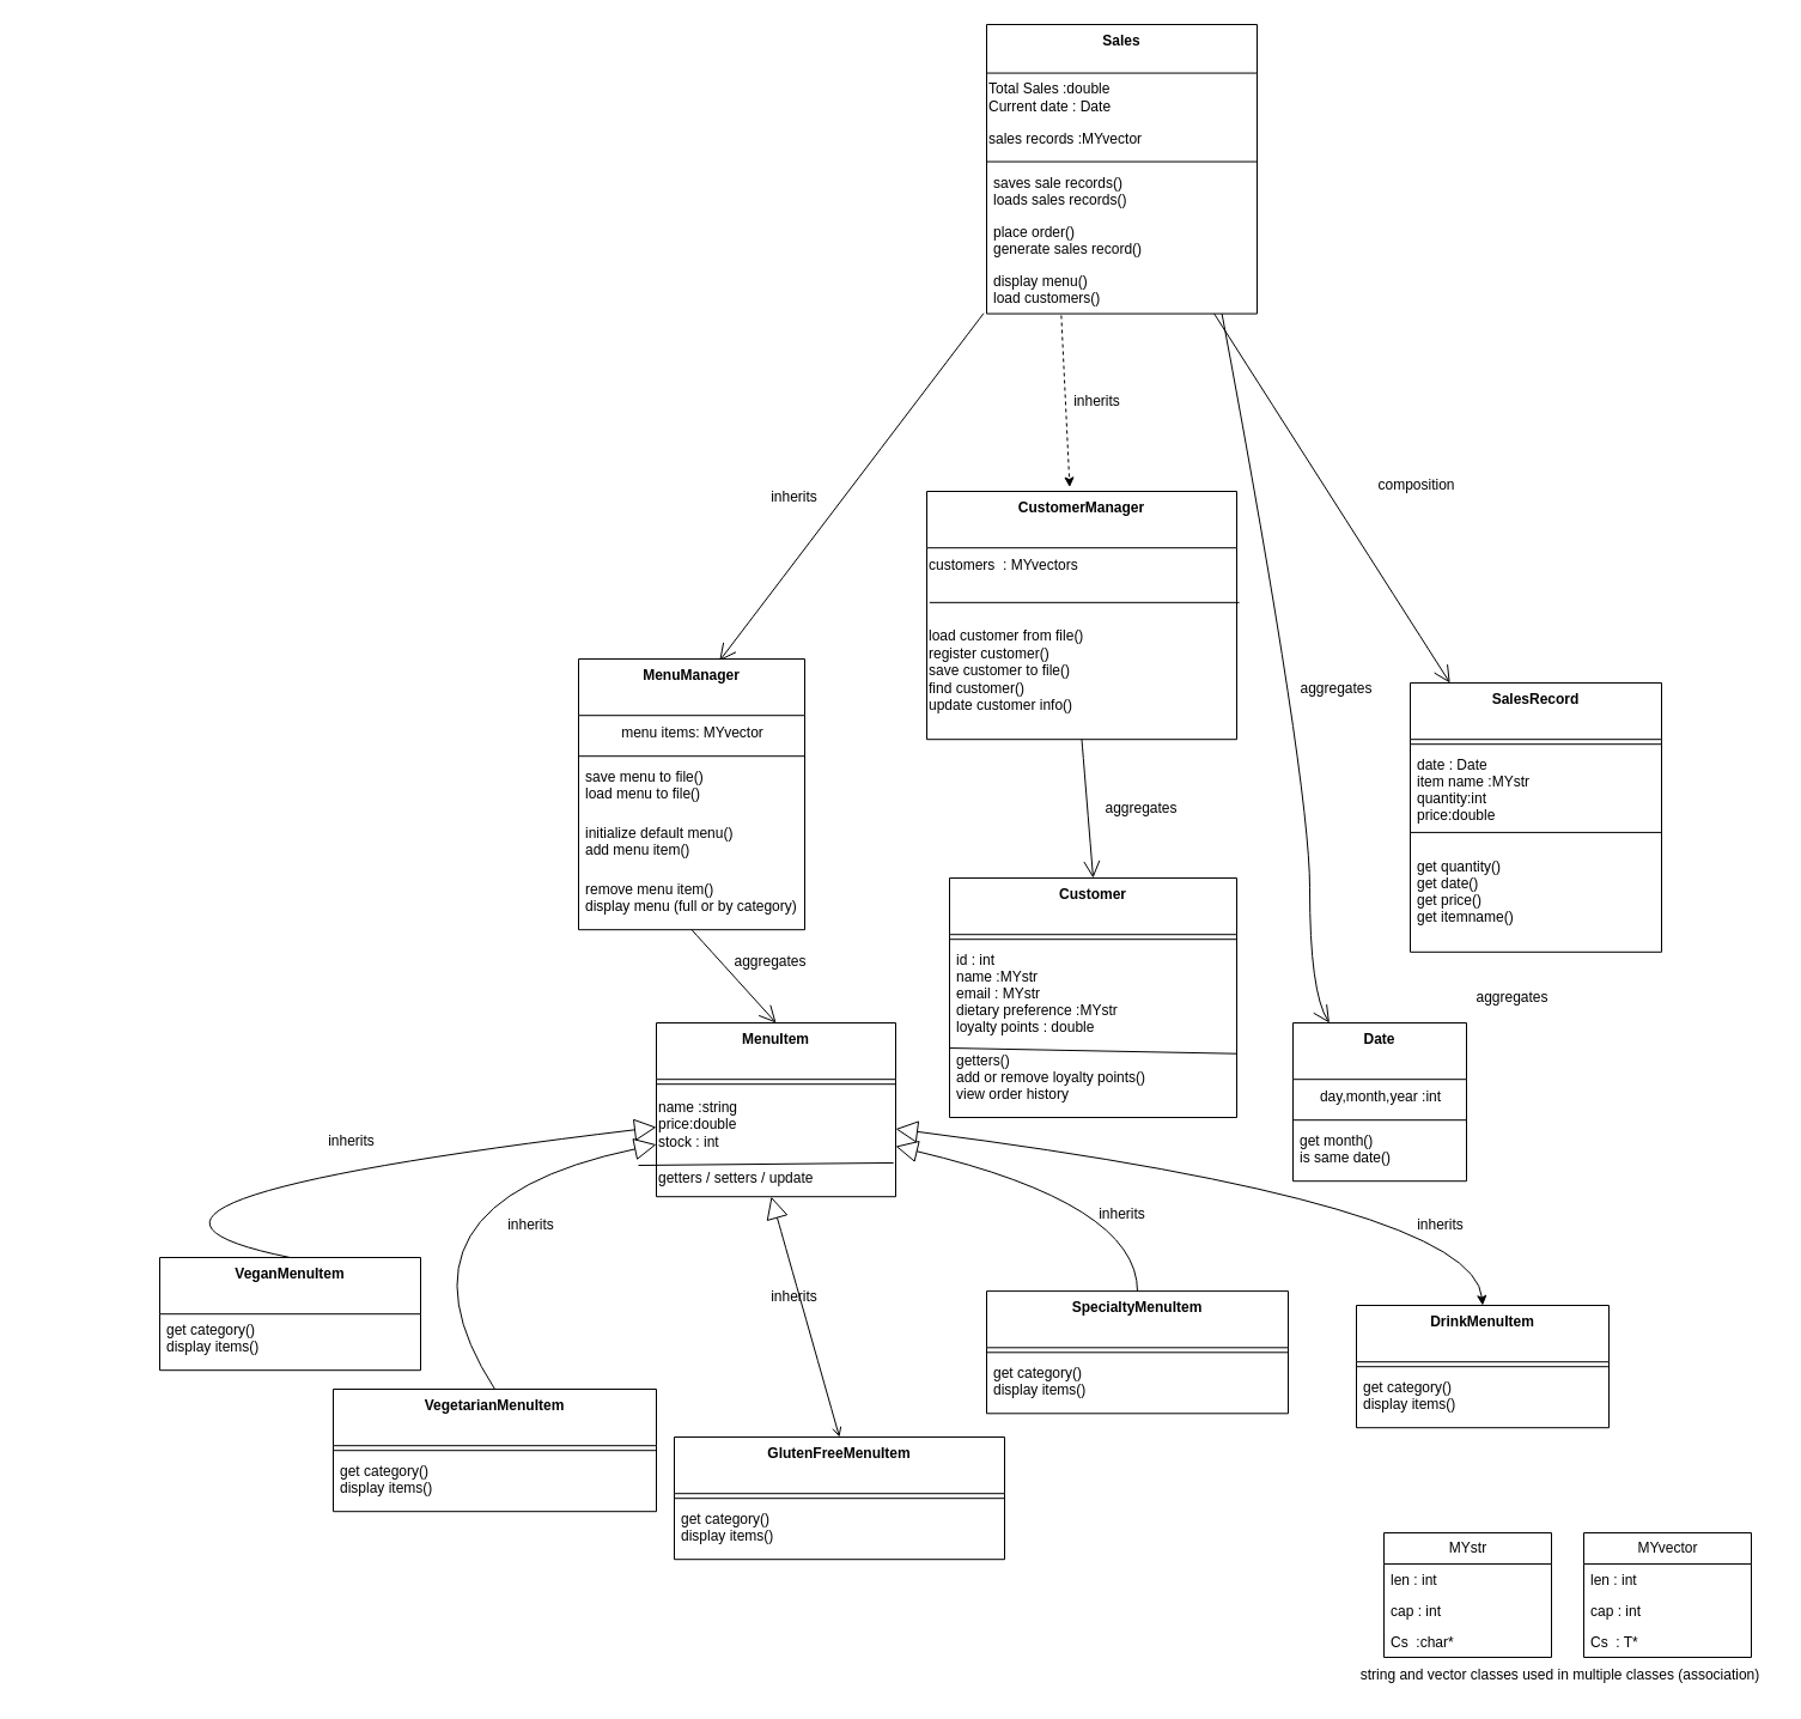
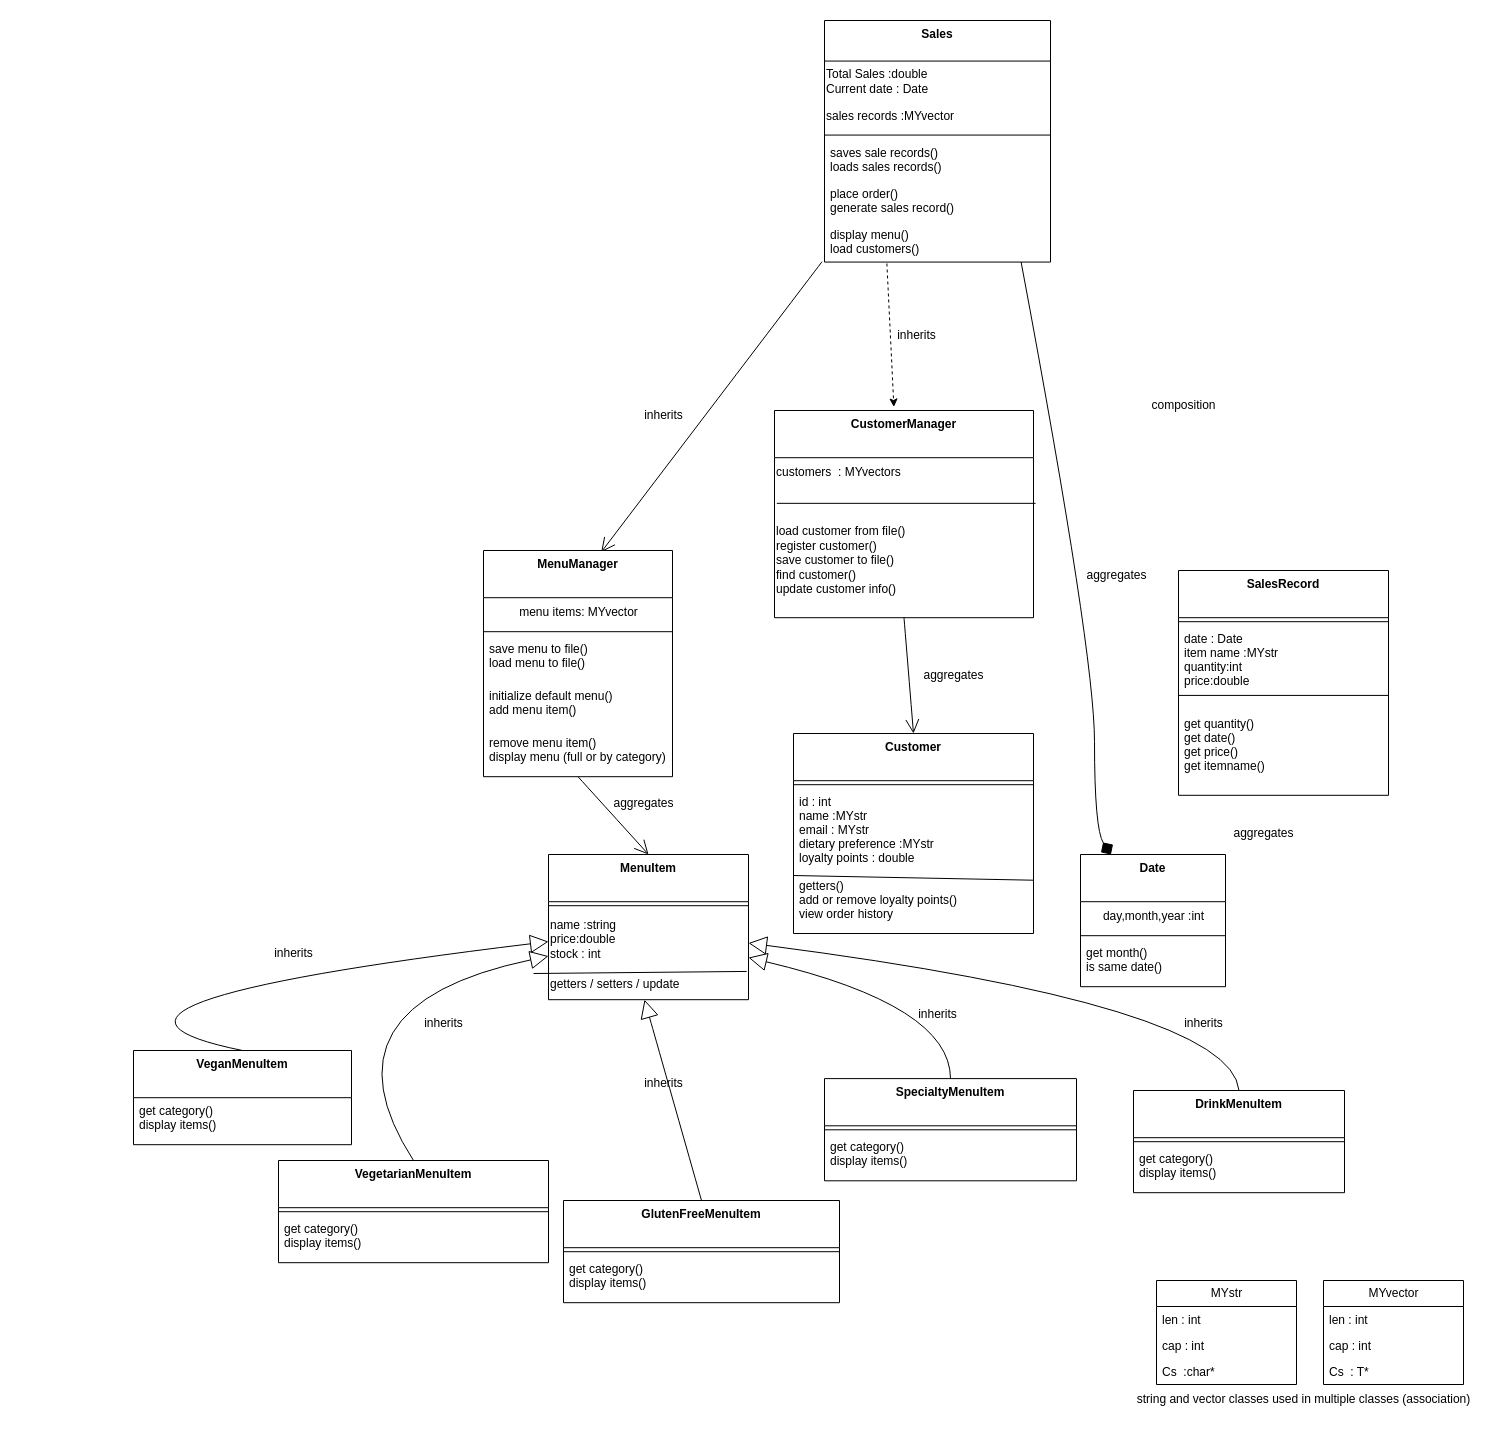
- <mxCell id="52" value="" style="curved=1;startArrow=none;endArrow=open;endSize=12;" parent="1" source="2" target="43" edge="1"><mxGeometry relative="1" as="geometry" /></mxCell>
- <mxCell id="53" value="" style="curved=1;startArrow=none;endArrow=open;endSize=12;exitX=0.87;exitY=1;entryX=0.21;entryY=0;" parent="1" source="2" target="48" edge="1"><mxGeometry relative="1" as="geometry"><Array as="points"><mxPoint x="1094" y="653" /><mxPoint x="1094" y="829" /></Array></mxGeometry></mxCell>
+ <mxCell id="53" value="" style="curved=1;startArrow=none;endArrow=diamond;endSize=12;exitX=0.87;exitY=1;entryX=0.21;entryY=0;" parent="1" source="2" target="48" edge="1"><mxGeometry relative="1" as="geometry"><Array as="points"><mxPoint x="1094" y="653" /><mxPoint x="1094" y="829" /></Array></mxGeometry></mxCell>
- <mxCell id="59" value="" style="curved=1;startArrow=block;startSize=16;startFill=0;endArrow=classic;exitX=1;exitY=0.61;entryX=0.5;entryY=0;" parent="1" source="21" target="36" edge="1"><mxGeometry relative="1" as="geometry"><Array as="points"><mxPoint x="1231" y="1005" /></Array></mxGeometry></mxCell>
+ <mxCell id="59" value="" style="curved=1;startArrow=block;startSize=16;startFill=0;endArrow=none;exitX=1;exitY=0.61;entryX=0.5;entryY=0;" parent="1" source="21" target="36" edge="1"><mxGeometry relative="1" as="geometry"><Array as="points"><mxPoint x="1231" y="1005" /></Array></mxGeometry></mxCell>
- <mxCell id="57" value="" style="curved=1;startArrow=block;startSize=16;startFill=0;endArrow=open;exitX=0.48;exitY=1;entryX=0.5;entryY=0;" parent="1" source="21" target="30" edge="1"><mxGeometry relative="1" as="geometry" /></mxCell>
+ <mxCell id="57" value="" style="curved=1;startArrow=block;startSize=16;startFill=0;endArrow=none;exitX=0.48;exitY=1;entryX=0.5;entryY=0;" parent="1" source="21" target="30" edge="1"><mxGeometry relative="1" as="geometry" /></mxCell>
